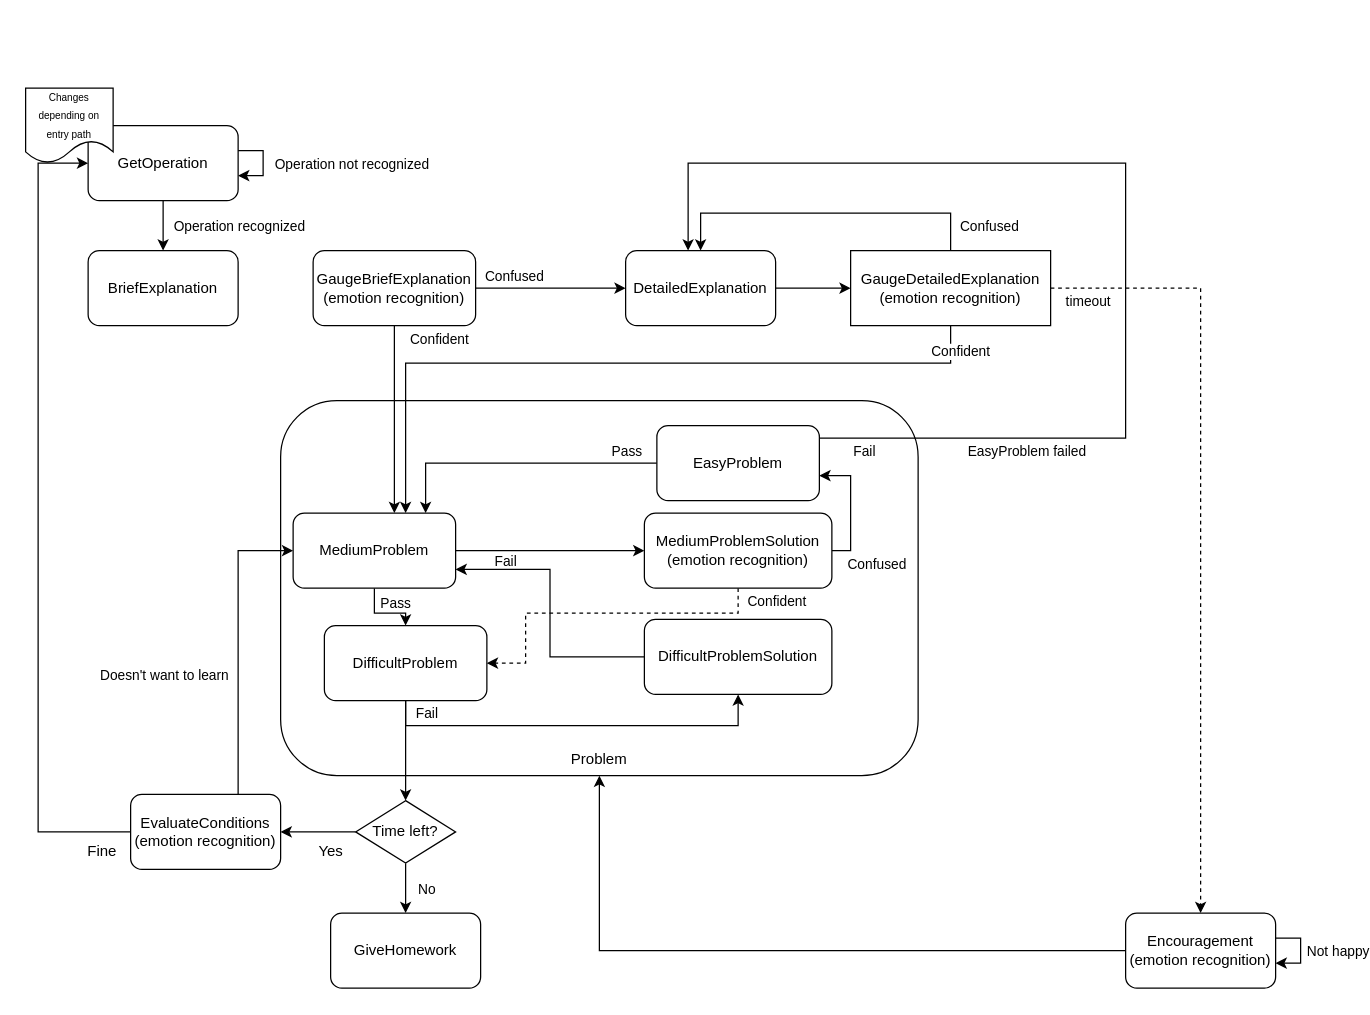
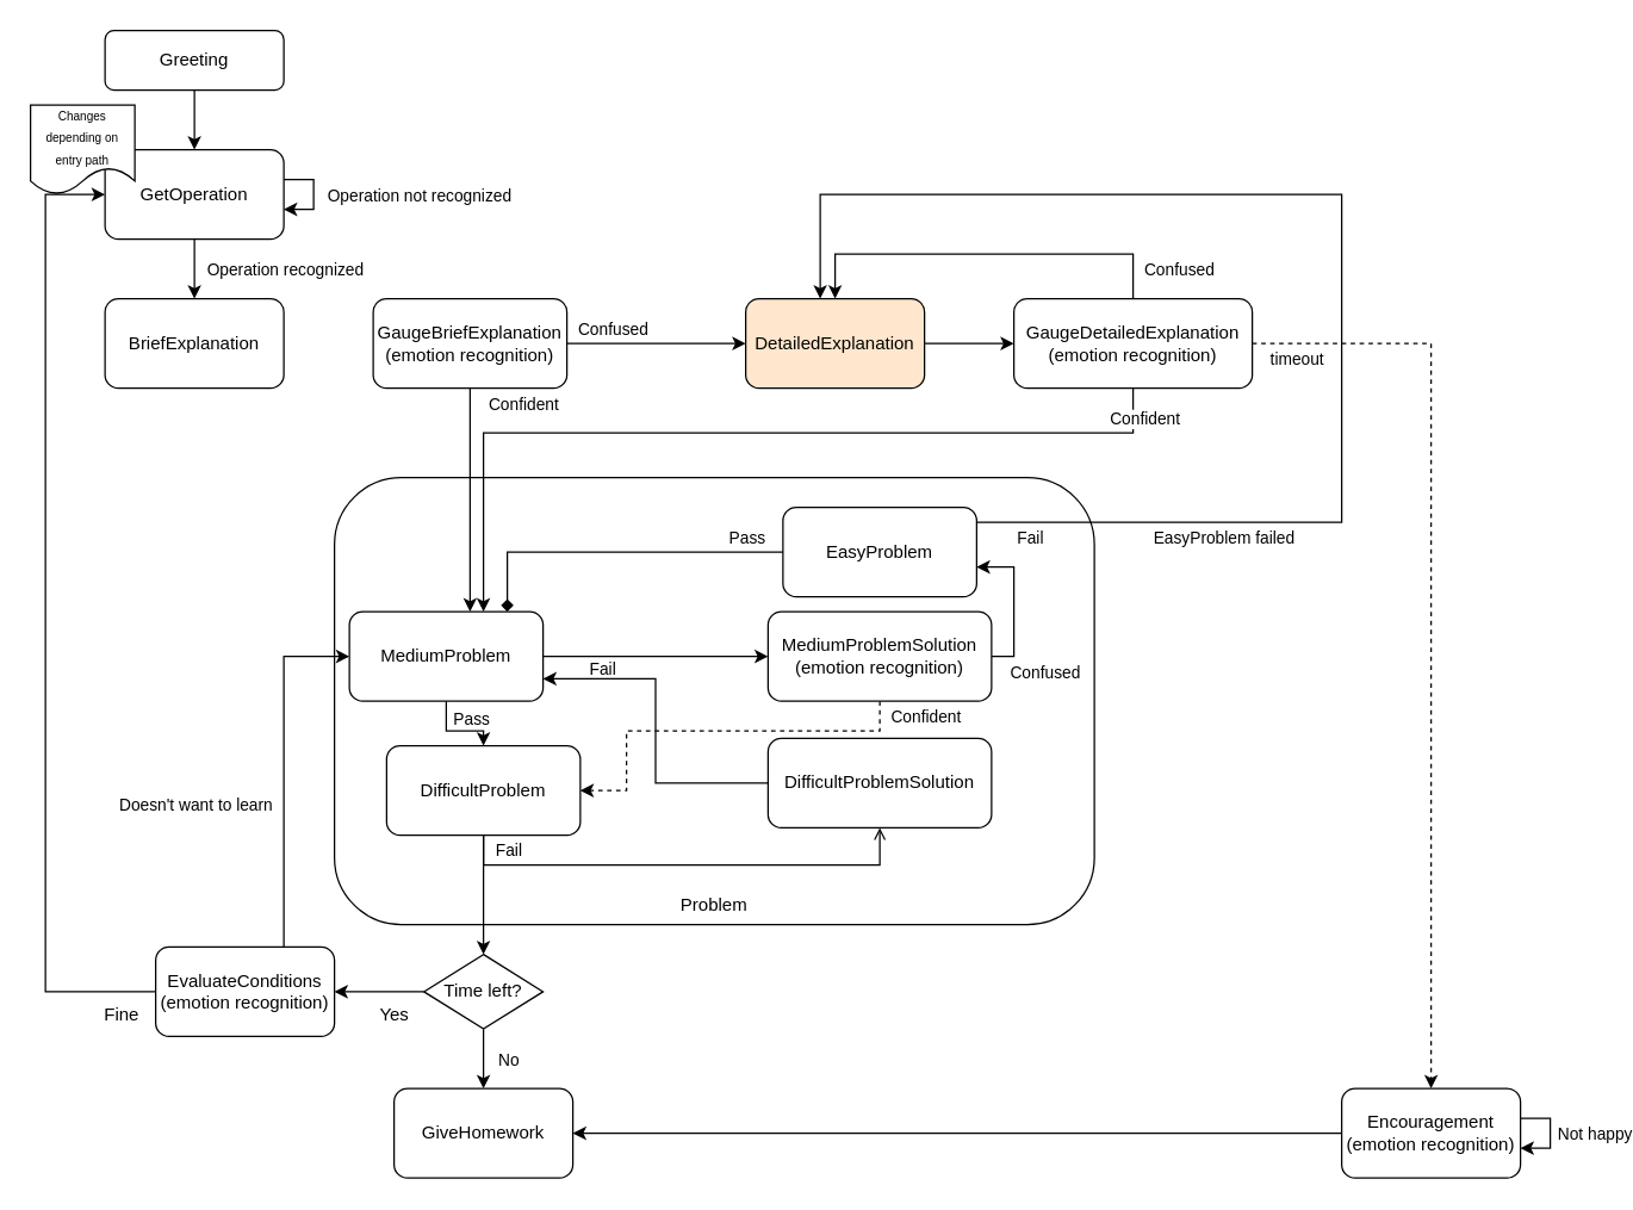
+ <mxCell id="4" value="&lt;div&gt;Greeting&lt;/div&gt;" style="rounded=1;whiteSpace=wrap;html=1;fontSize=12;glass=0;strokeWidth=1;shadow=0;" parent="1" vertex="1"><mxGeometry x="70" y="20" width="120" height="40" as="geometry" /></mxCell>
+ <mxCell id="3" value="" style="edgeStyle=orthogonalEdgeStyle;rounded=0;orthogonalLoop=1;jettySize=auto;html=1;" parent="1" source="4" target="7" edge="1"><mxGeometry relative="1" as="geometry" /></mxCell>
- <mxCell id="17" value="DetailedExplanation" style="whiteSpace=wrap;html=1;rounded=1;shadow=0;strokeWidth=1;glass=0;" parent="1" vertex="1"><mxGeometry x="500" y="200" width="120" height="60" as="geometry" /></mxCell>
+ <mxCell id="17" value="DetailedExplanation" style="whiteSpace=wrap;html=1;rounded=1;shadow=0;strokeWidth=1;glass=0;fillColor=#ffe6cc;" parent="1" vertex="1"><mxGeometry x="500" y="200" width="120" height="60" as="geometry" /></mxCell>
- <mxCell id="29" value="&lt;div&gt;GaugeDetailedExplanation (emotion recognition)&lt;/div&gt;" style="whiteSpace=wrap;html=1;shadow=0;strokeWidth=1;glass=0;rounded=0;" parent="1" vertex="1"><mxGeometry x="680" y="200" width="160" height="60" as="geometry" /></mxCell>
+ <mxCell id="29" value="&lt;div&gt;GaugeDetailedExplanation (emotion recognition)&lt;/div&gt;" style="whiteSpace=wrap;html=1;rounded=1;shadow=0;strokeWidth=1;glass=0;" parent="1" vertex="1"><mxGeometry x="680" y="200" width="160" height="60" as="geometry" /></mxCell>
- <mxCell id="33" style="edgeStyle=orthogonalEdgeStyle;rounded=0;orthogonalLoop=1;jettySize=auto;html=1;" parent="1" source="35" target="22" edge="1"><mxGeometry relative="1" as="geometry"><Array as="points"><mxPoint x="340" y="370" /></Array></mxGeometry></mxCell>
+ <mxCell id="33" style="edgeStyle=orthogonalEdgeStyle;rounded=0;orthogonalLoop=1;jettySize=auto;html=1;endArrow=diamond;" parent="1" source="35" target="22" edge="1"><mxGeometry relative="1" as="geometry"><Array as="points"><mxPoint x="340" y="370" /></Array></mxGeometry></mxCell>
- <mxCell id="36" style="edgeStyle=orthogonalEdgeStyle;rounded=0;orthogonalLoop=1;jettySize=auto;html=1;" parent="1" source="39" target="46" edge="1"><mxGeometry relative="1" as="geometry"><Array as="points"><mxPoint x="324" y="580" /><mxPoint x="590" y="580" /></Array></mxGeometry></mxCell>
+ <mxCell id="36" style="edgeStyle=orthogonalEdgeStyle;rounded=0;orthogonalLoop=1;jettySize=auto;html=1;endArrow=open;" parent="1" source="39" target="46" edge="1"><mxGeometry relative="1" as="geometry"><Array as="points"><mxPoint x="324" y="580" /><mxPoint x="590" y="580" /></Array></mxGeometry></mxCell>
- <mxCell id="54" style="edgeStyle=orthogonalEdgeStyle;rounded=0;orthogonalLoop=1;jettySize=auto;html=1;" parent="1" source="55" target="2" edge="1"><mxGeometry relative="1" as="geometry" /></mxCell>
+ <mxCell id="54" style="edgeStyle=orthogonalEdgeStyle;rounded=0;orthogonalLoop=1;jettySize=auto;html=1;" parent="1" source="55" target="53" edge="1"><mxGeometry relative="1" as="geometry" /></mxCell>
